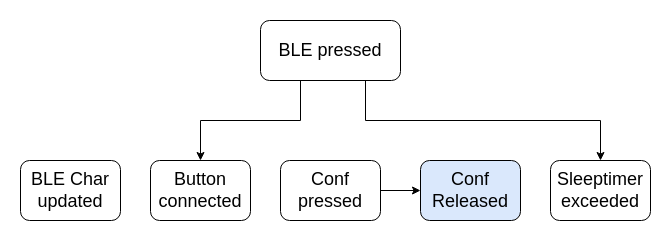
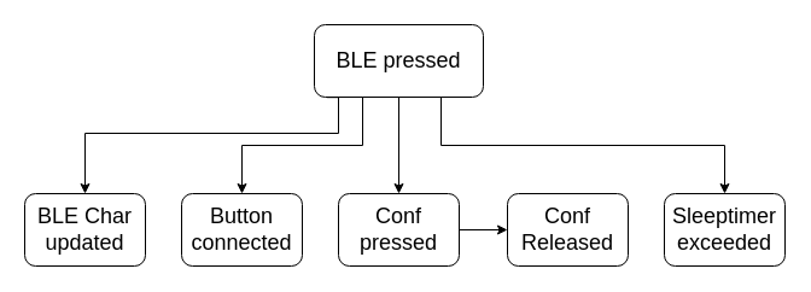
+ <mxCell id="5" style="edgeStyle=orthogonalEdgeStyle;rounded=0;orthogonalLoop=1;jettySize=auto;html=1;exitX=0.075;exitY=1.003;exitDx=0;exitDy=0;entryX=0.5;entryY=0;entryDx=0;entryDy=0;exitPerimeter=0;" parent="1" source="6" target="12" edge="1"><mxGeometry relative="1" as="geometry"><Array as="points"><mxPoint x="280" y="80" /><mxPoint x="280" y="110" /><mxPoint x="70" y="110" /></Array></mxGeometry></mxCell>
+ <mxCell id="2" style="edgeStyle=orthogonalEdgeStyle;rounded=0;orthogonalLoop=1;jettySize=auto;html=1;exitX=0.5;exitY=1;exitDx=0;exitDy=0;entryX=0.5;entryY=0;entryDx=0;entryDy=0;" parent="1" source="6" target="8" edge="1"><mxGeometry relative="1" as="geometry" /></mxCell>
- <mxCell id="9" value="Conf Released" style="whiteSpace=wrap;html=1;rounded=1;fontSize=18;fillColor=#dae8fc;" parent="1" vertex="1"><mxGeometry x="420" y="160" width="100" height="60" as="geometry" /></mxCell>
+ <mxCell id="9" value="Conf Released" style="whiteSpace=wrap;html=1;rounded=1;fontSize=18;" parent="1" vertex="1"><mxGeometry x="420" y="160" width="100" height="60" as="geometry" /></mxCell>
